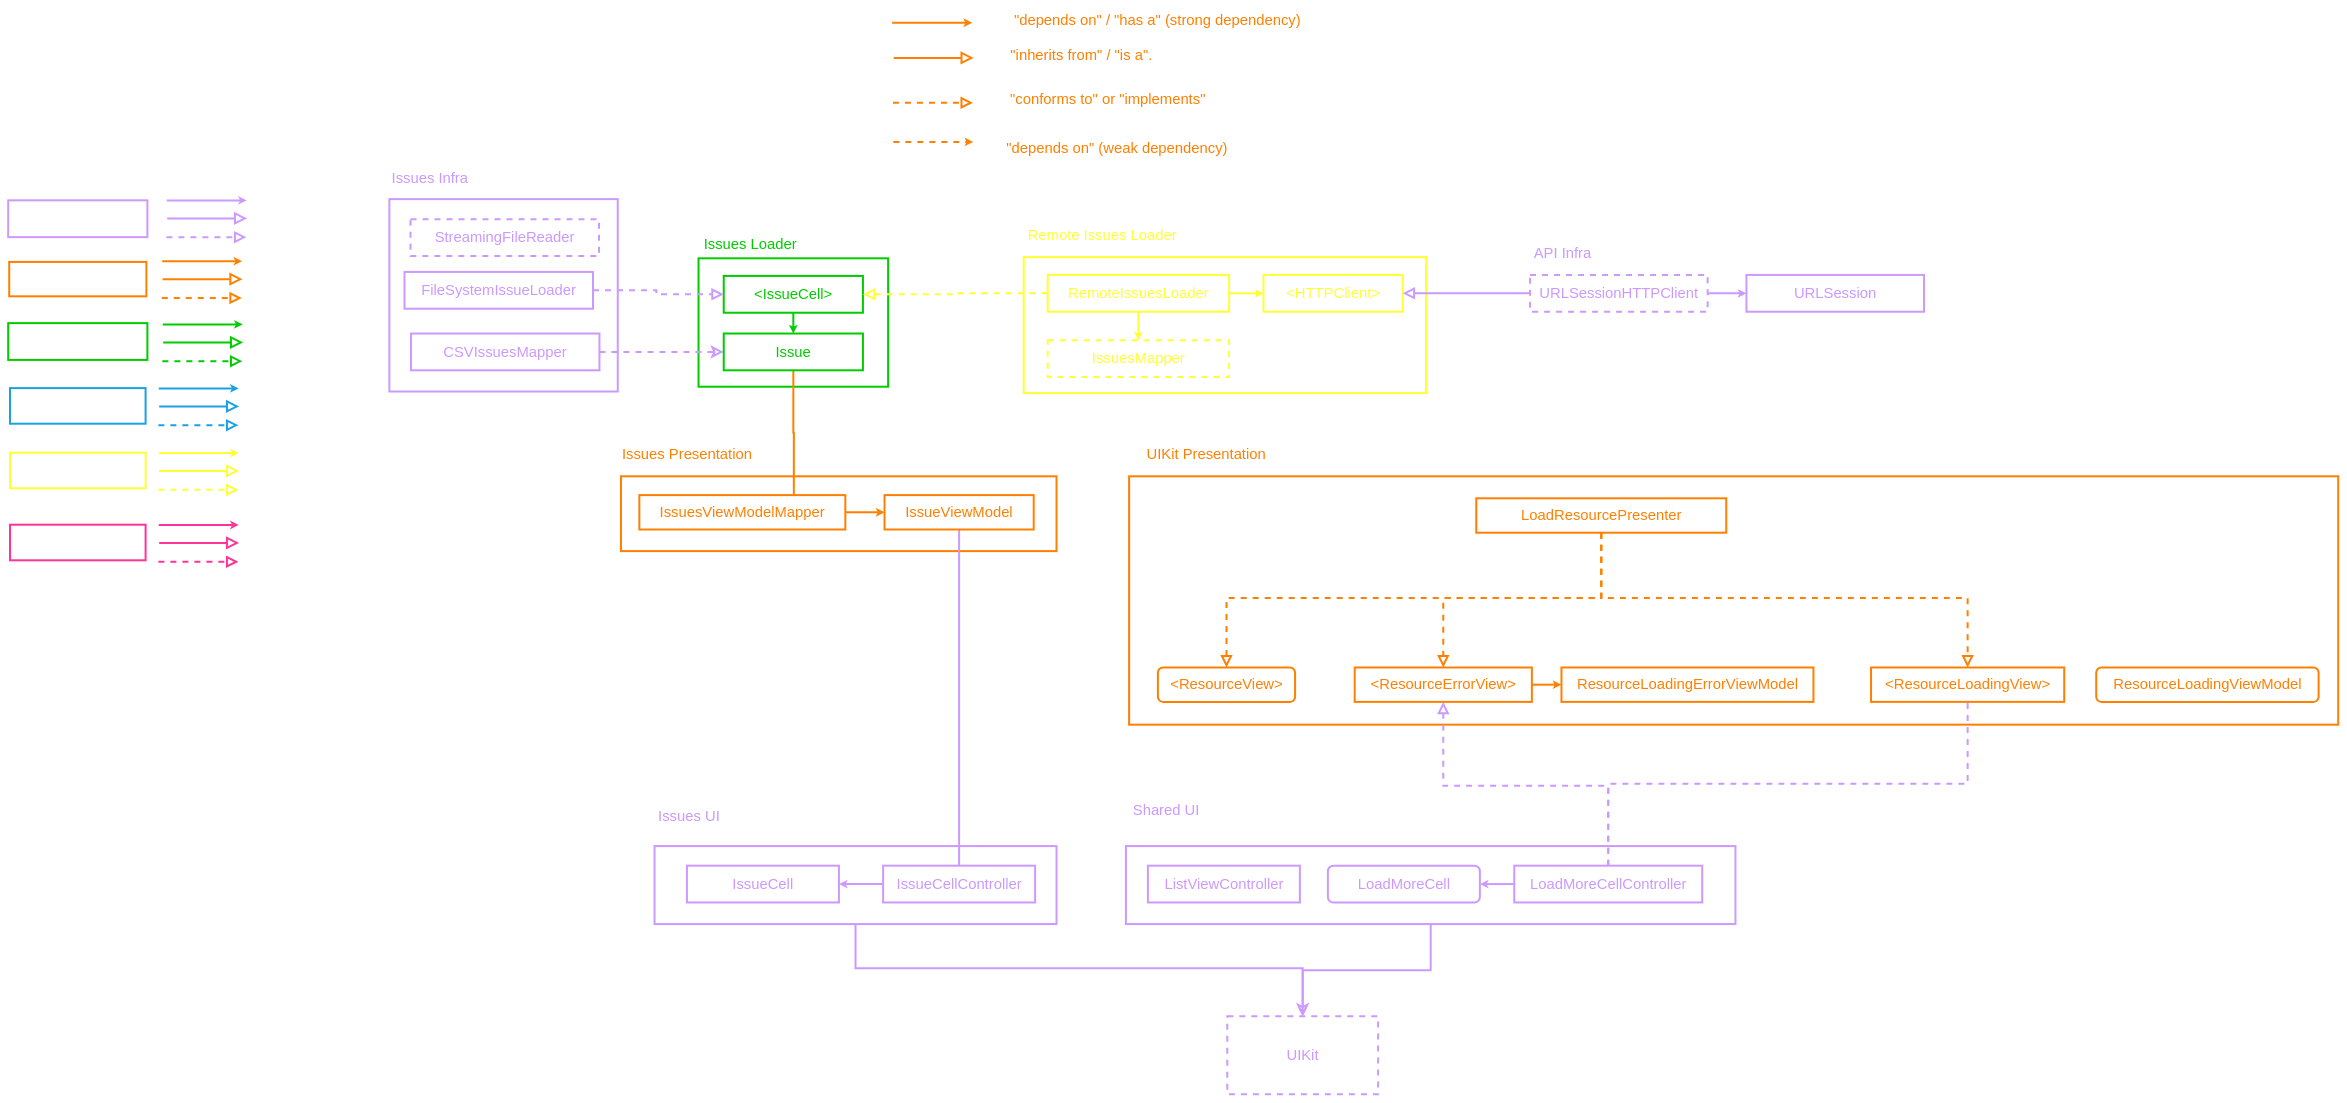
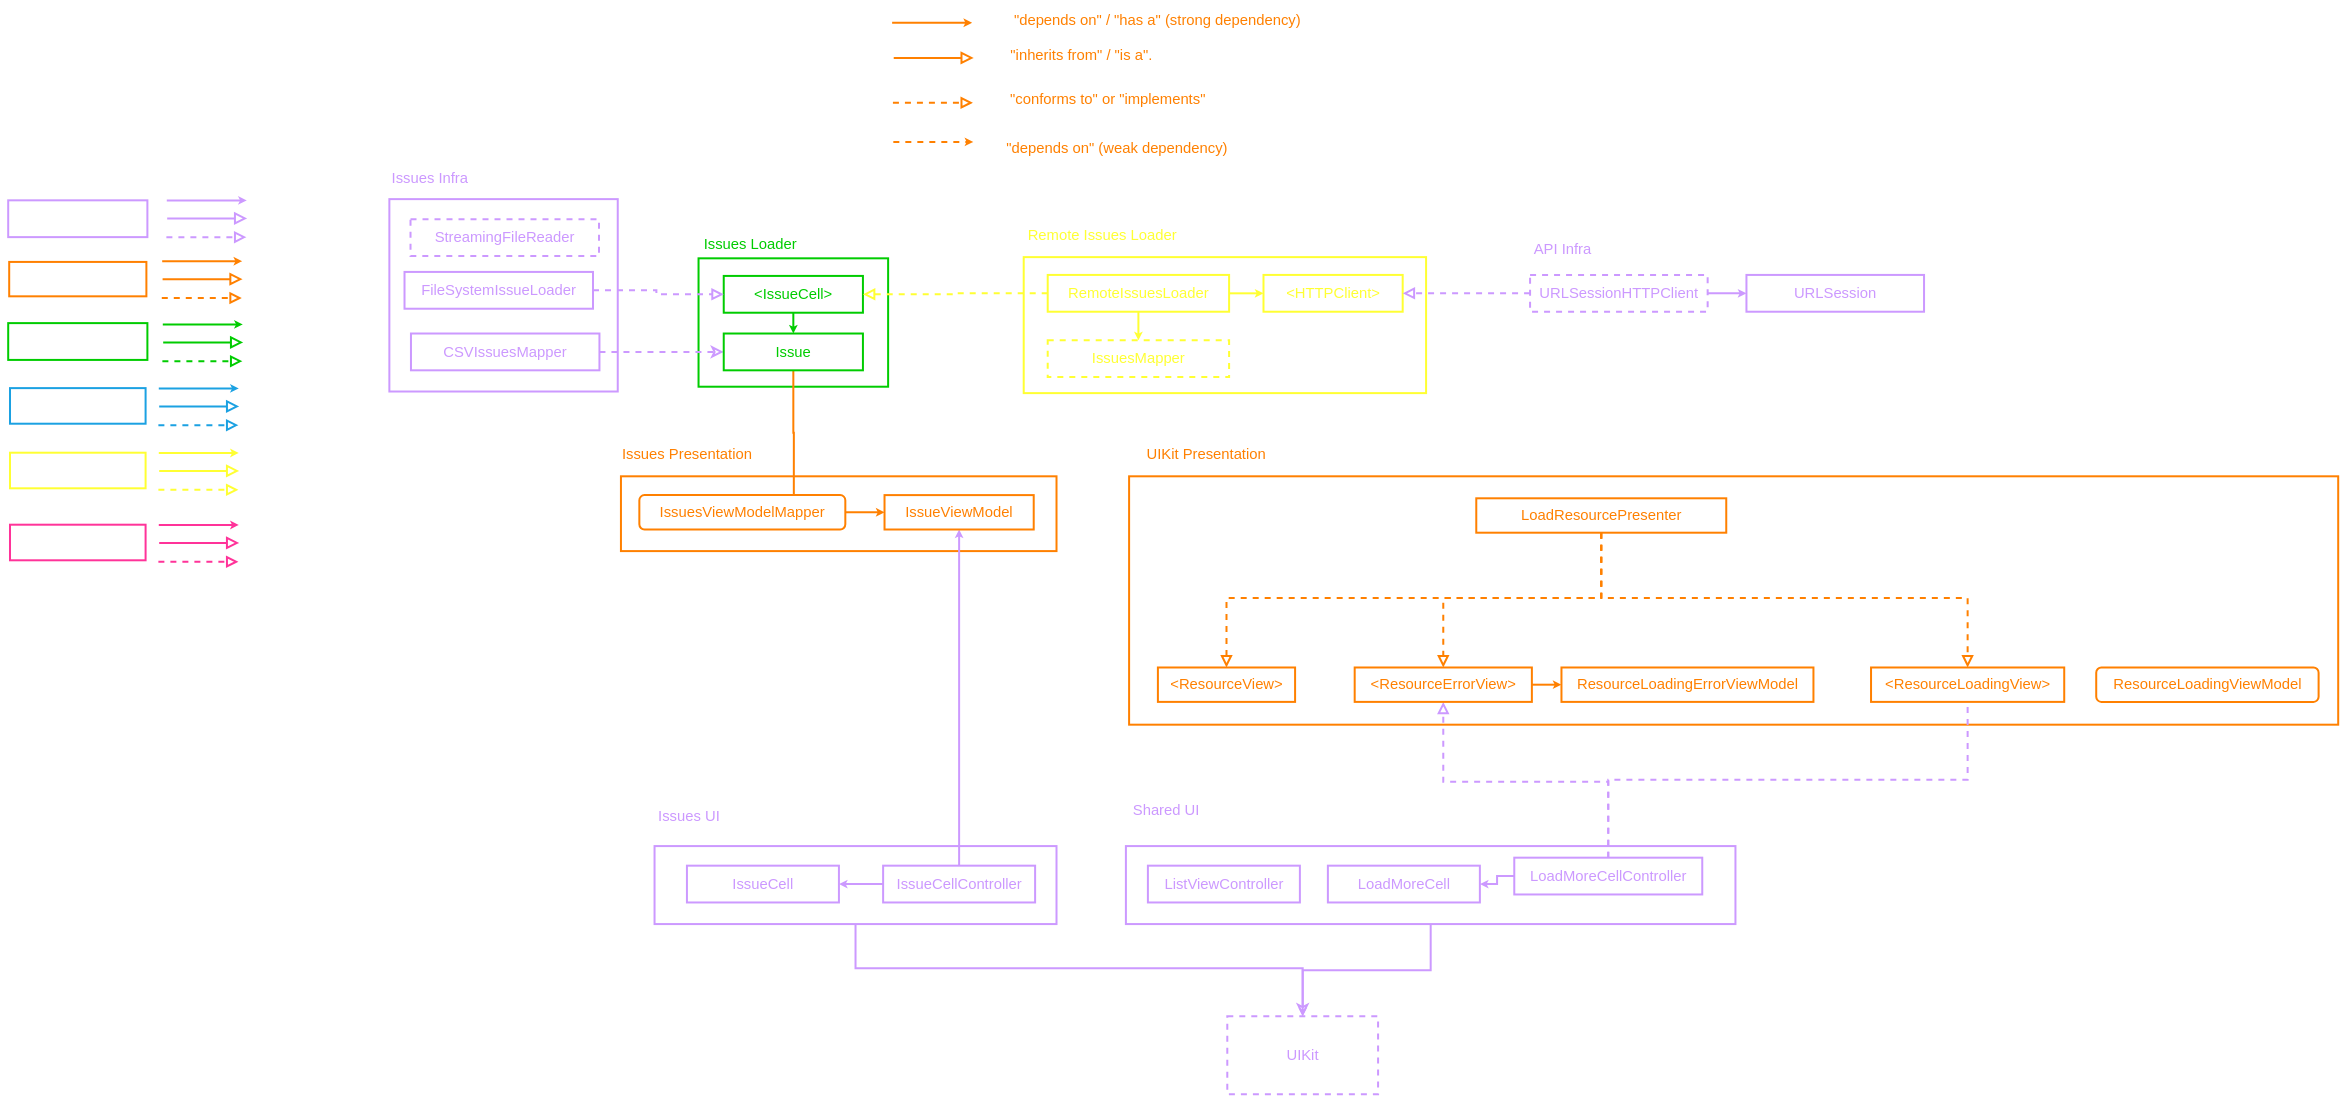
- <mxCell id="90" value="&lt;span style=&quot;font-size: 37px;&quot;&gt;API Infra&lt;/span&gt;" style="text;html=1;align=center;verticalAlign=middle;resizable=0;points=[];autosize=1;strokeColor=none;fillColor=none;fontColor=#CC99FF;fontSize=37;rounded=0;strokeWidth=5;labelBackgroundColor=none;" parent="1" vertex="1"><mxGeometry x="3825" y="605" width="162" height="56" as="geometry" /></mxCell>
+ <mxCell id="90" value="&lt;span style=&quot;font-size: 37px;&quot;&gt;API Infra&lt;/span&gt;" style="text;html=1;align=center;verticalAlign=middle;resizable=0;points=[];autosize=1;strokeColor=none;fillColor=none;fontColor=#CC99FF;fontSize=37;rounded=0;strokeWidth=5;labelBackgroundColor=none;" parent="1" vertex="1"><mxGeometry x="3825" y="595" width="162" height="56" as="geometry" /></mxCell>
- <mxCell id="76" style="edgeStyle=orthogonalEdgeStyle;rounded=0;orthogonalLoop=1;jettySize=auto;html=1;exitX=0;exitY=0.5;exitDx=0;exitDy=0;entryX=1;entryY=0.5;entryDx=0;entryDy=0;fontSize=37;fillColor=none;strokeColor=#CC99FF;fontColor=#CC99FF;strokeWidth=5;labelBackgroundColor=none;endArrow=block;endFill=0;endSize=18;dashed=0;" parent="1" source="78" target="74" edge="1"><mxGeometry relative="1" as="geometry" /></mxCell>
+ <mxCell id="76" style="edgeStyle=orthogonalEdgeStyle;rounded=0;orthogonalLoop=1;jettySize=auto;html=1;exitX=0;exitY=0.5;exitDx=0;exitDy=0;entryX=1;entryY=0.5;entryDx=0;entryDy=0;fontSize=37;fillColor=none;strokeColor=#CC99FF;fontColor=#CC99FF;strokeWidth=5;labelBackgroundColor=none;endArrow=block;endFill=0;endSize=18;dashed=1;" parent="1" source="78" target="74" edge="1"><mxGeometry relative="1" as="geometry" /></mxCell>
- <mxCell id="67" value="&lt;p&gt;IssuesViewModelMapper&lt;/p&gt;" style="rounded=0;whiteSpace=wrap;html=1;strokeWidth=5;fontSize=37;fontColor=#FF8000;fillColor=none;strokeColor=#FF8000;" parent="1" vertex="1"><mxGeometry x="1598" y="1237" width="515" height="86" as="geometry" /></mxCell>
+ <mxCell id="67" value="&lt;p&gt;IssuesViewModelMapper&lt;/p&gt;" style="whiteSpace=wrap;html=1;strokeWidth=5;fontSize=37;fontColor=#FF8000;fillColor=none;strokeColor=#FF8000;rounded=1;" parent="1" vertex="1"><mxGeometry x="1598" y="1237" width="515" height="86" as="geometry" /></mxCell>
- <mxCell id="41" style="edgeStyle=orthogonalEdgeStyle;rounded=0;orthogonalLoop=1;jettySize=auto;html=1;exitX=0.5;exitY=0;exitDx=0;exitDy=0;entryX=0.5;entryY=1;entryDx=0;entryDy=0;fontSize=37;strokeColor=#CC99FF;fontColor=#CC99FF;strokeWidth=5;endArrow=none;" edge="1" parent="1" source="42" target="68"><mxGeometry relative="1" as="geometry" /></mxCell>
+ <mxCell id="41" style="edgeStyle=orthogonalEdgeStyle;rounded=0;orthogonalLoop=1;jettySize=auto;html=1;exitX=0.5;exitY=0;exitDx=0;exitDy=0;entryX=0.5;entryY=1;entryDx=0;entryDy=0;fontSize=37;strokeColor=#CC99FF;fontColor=#CC99FF;strokeWidth=5;" edge="1" parent="1" source="42" target="68"><mxGeometry relative="1" as="geometry" /></mxCell>
- <mxCell id="55" value="&lt;p&gt;&amp;lt;ResourceView&amp;gt;&lt;/p&gt;" style="whiteSpace=wrap;html=1;strokeWidth=5;fontSize=37;fontColor=#FF8000;fillColor=none;strokeColor=#FF8000;rounded=1;" parent="1" vertex="1"><mxGeometry x="2894.5" y="1668" width="343" height="86" as="geometry" /></mxCell>
+ <mxCell id="55" value="&lt;p&gt;&amp;lt;ResourceView&amp;gt;&lt;/p&gt;" style="rounded=0;whiteSpace=wrap;html=1;strokeWidth=5;fontSize=37;fontColor=#FF8000;fillColor=none;strokeColor=#FF8000;" parent="1" vertex="1"><mxGeometry x="2894.5" y="1668" width="343" height="86" as="geometry" /></mxCell>
- <mxCell id="45" value="LoadMoreCell" style="whiteSpace=wrap;html=1;strokeWidth=5;fontSize=37;fontColor=#CC99FF;labelBackgroundColor=none;fillColor=none;strokeColor=#CC99FF;rounded=1;" parent="1" vertex="1"><mxGeometry x="3319.5" y="2163.5" width="380" height="92" as="geometry" /></mxCell>
+ <mxCell id="45" value="LoadMoreCell" style="rounded=0;whiteSpace=wrap;html=1;strokeWidth=5;fontSize=37;fontColor=#CC99FF;labelBackgroundColor=none;fillColor=none;strokeColor=#CC99FF;" parent="1" vertex="1"><mxGeometry x="3319.5" y="2163.5" width="380" height="92" as="geometry" /></mxCell>
- <mxCell id="49" value="LoadMoreCellController" style="rounded=0;whiteSpace=wrap;html=1;strokeWidth=5;fontSize=37;fontColor=#CC99FF;labelBackgroundColor=none;fillColor=none;strokeColor=#CC99FF;" parent="1" vertex="1"><mxGeometry x="3785.5" y="2163.5" width="470" height="92" as="geometry" /></mxCell>
+ <mxCell id="49" value="LoadMoreCellController" style="rounded=0;whiteSpace=wrap;html=1;strokeWidth=5;fontSize=37;fontColor=#CC99FF;labelBackgroundColor=none;fillColor=none;strokeColor=#CC99FF;" parent="1" vertex="1"><mxGeometry x="3785.5" y="2143.5" width="470" height="92" as="geometry" /></mxCell>
